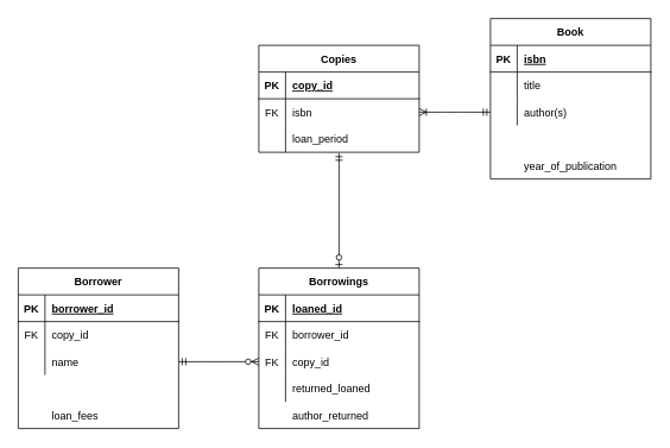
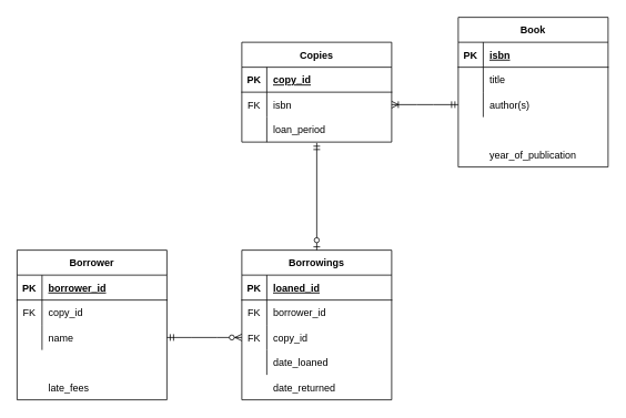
- <mxCell id="60" value="returned_loaned" style="shape=partialRectangle;connectable=0;fillColor=none;top=0;left=0;bottom=0;right=0;align=left;spacingLeft=6;overflow=hidden;" vertex="1" parent="59"><mxGeometry x="30" width="150" height="30" as="geometry"><mxRectangle width="150" height="30" as="alternateBounds" /></mxGeometry></mxCell>
+ <mxCell id="60" value="date_loaned" style="shape=partialRectangle;connectable=0;fillColor=none;top=0;left=0;bottom=0;right=0;align=left;spacingLeft=6;overflow=hidden;" vertex="1" parent="59"><mxGeometry x="30" width="150" height="30" as="geometry"><mxRectangle width="150" height="30" as="alternateBounds" /></mxGeometry></mxCell>
- <mxCell id="44" value="loan_fees" style="shape=partialRectangle;connectable=0;fillColor=none;top=0;left=0;bottom=0;right=0;align=left;spacingLeft=6;overflow=hidden;" parent="42" vertex="1"><mxGeometry x="30" width="150" height="30" as="geometry"><mxRectangle width="150" height="30" as="alternateBounds" /></mxGeometry></mxCell>
+ <mxCell id="44" value="late_fees" style="shape=partialRectangle;connectable=0;fillColor=none;top=0;left=0;bottom=0;right=0;align=left;spacingLeft=6;overflow=hidden;" parent="42" vertex="1"><mxGeometry x="30" width="150" height="30" as="geometry"><mxRectangle width="150" height="30" as="alternateBounds" /></mxGeometry></mxCell>
- <mxCell id="62" value="author_returned" style="shape=partialRectangle;connectable=0;fillColor=none;top=0;left=0;bottom=0;right=0;align=left;spacingLeft=6;overflow=hidden;" vertex="1" parent="61"><mxGeometry x="30" width="150" height="30" as="geometry"><mxRectangle width="150" height="30" as="alternateBounds" /></mxGeometry></mxCell>
+ <mxCell id="62" value="date_returned" style="shape=partialRectangle;connectable=0;fillColor=none;top=0;left=0;bottom=0;right=0;align=left;spacingLeft=6;overflow=hidden;" vertex="1" parent="61"><mxGeometry x="30" width="150" height="30" as="geometry"><mxRectangle width="150" height="30" as="alternateBounds" /></mxGeometry></mxCell>
